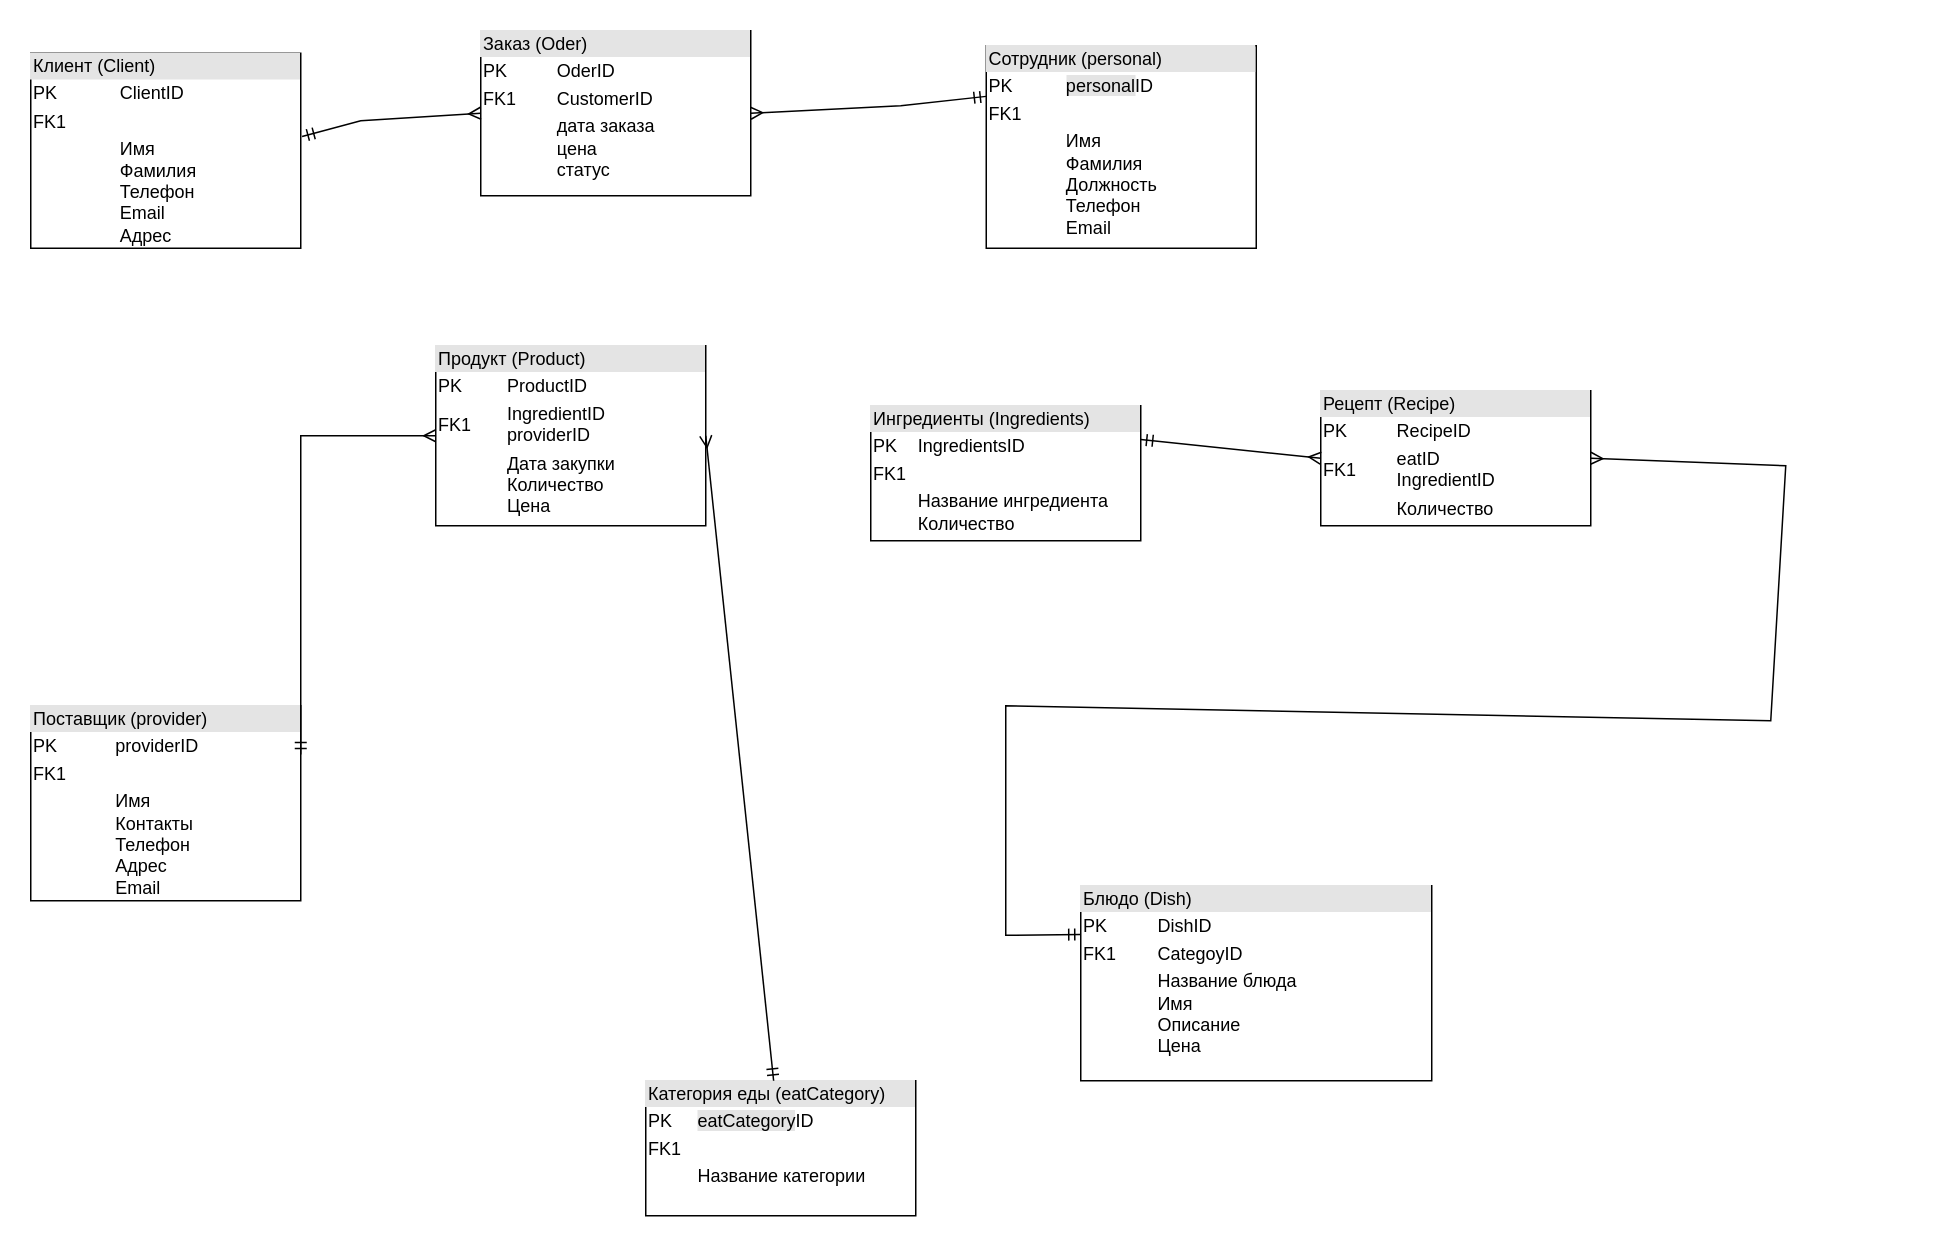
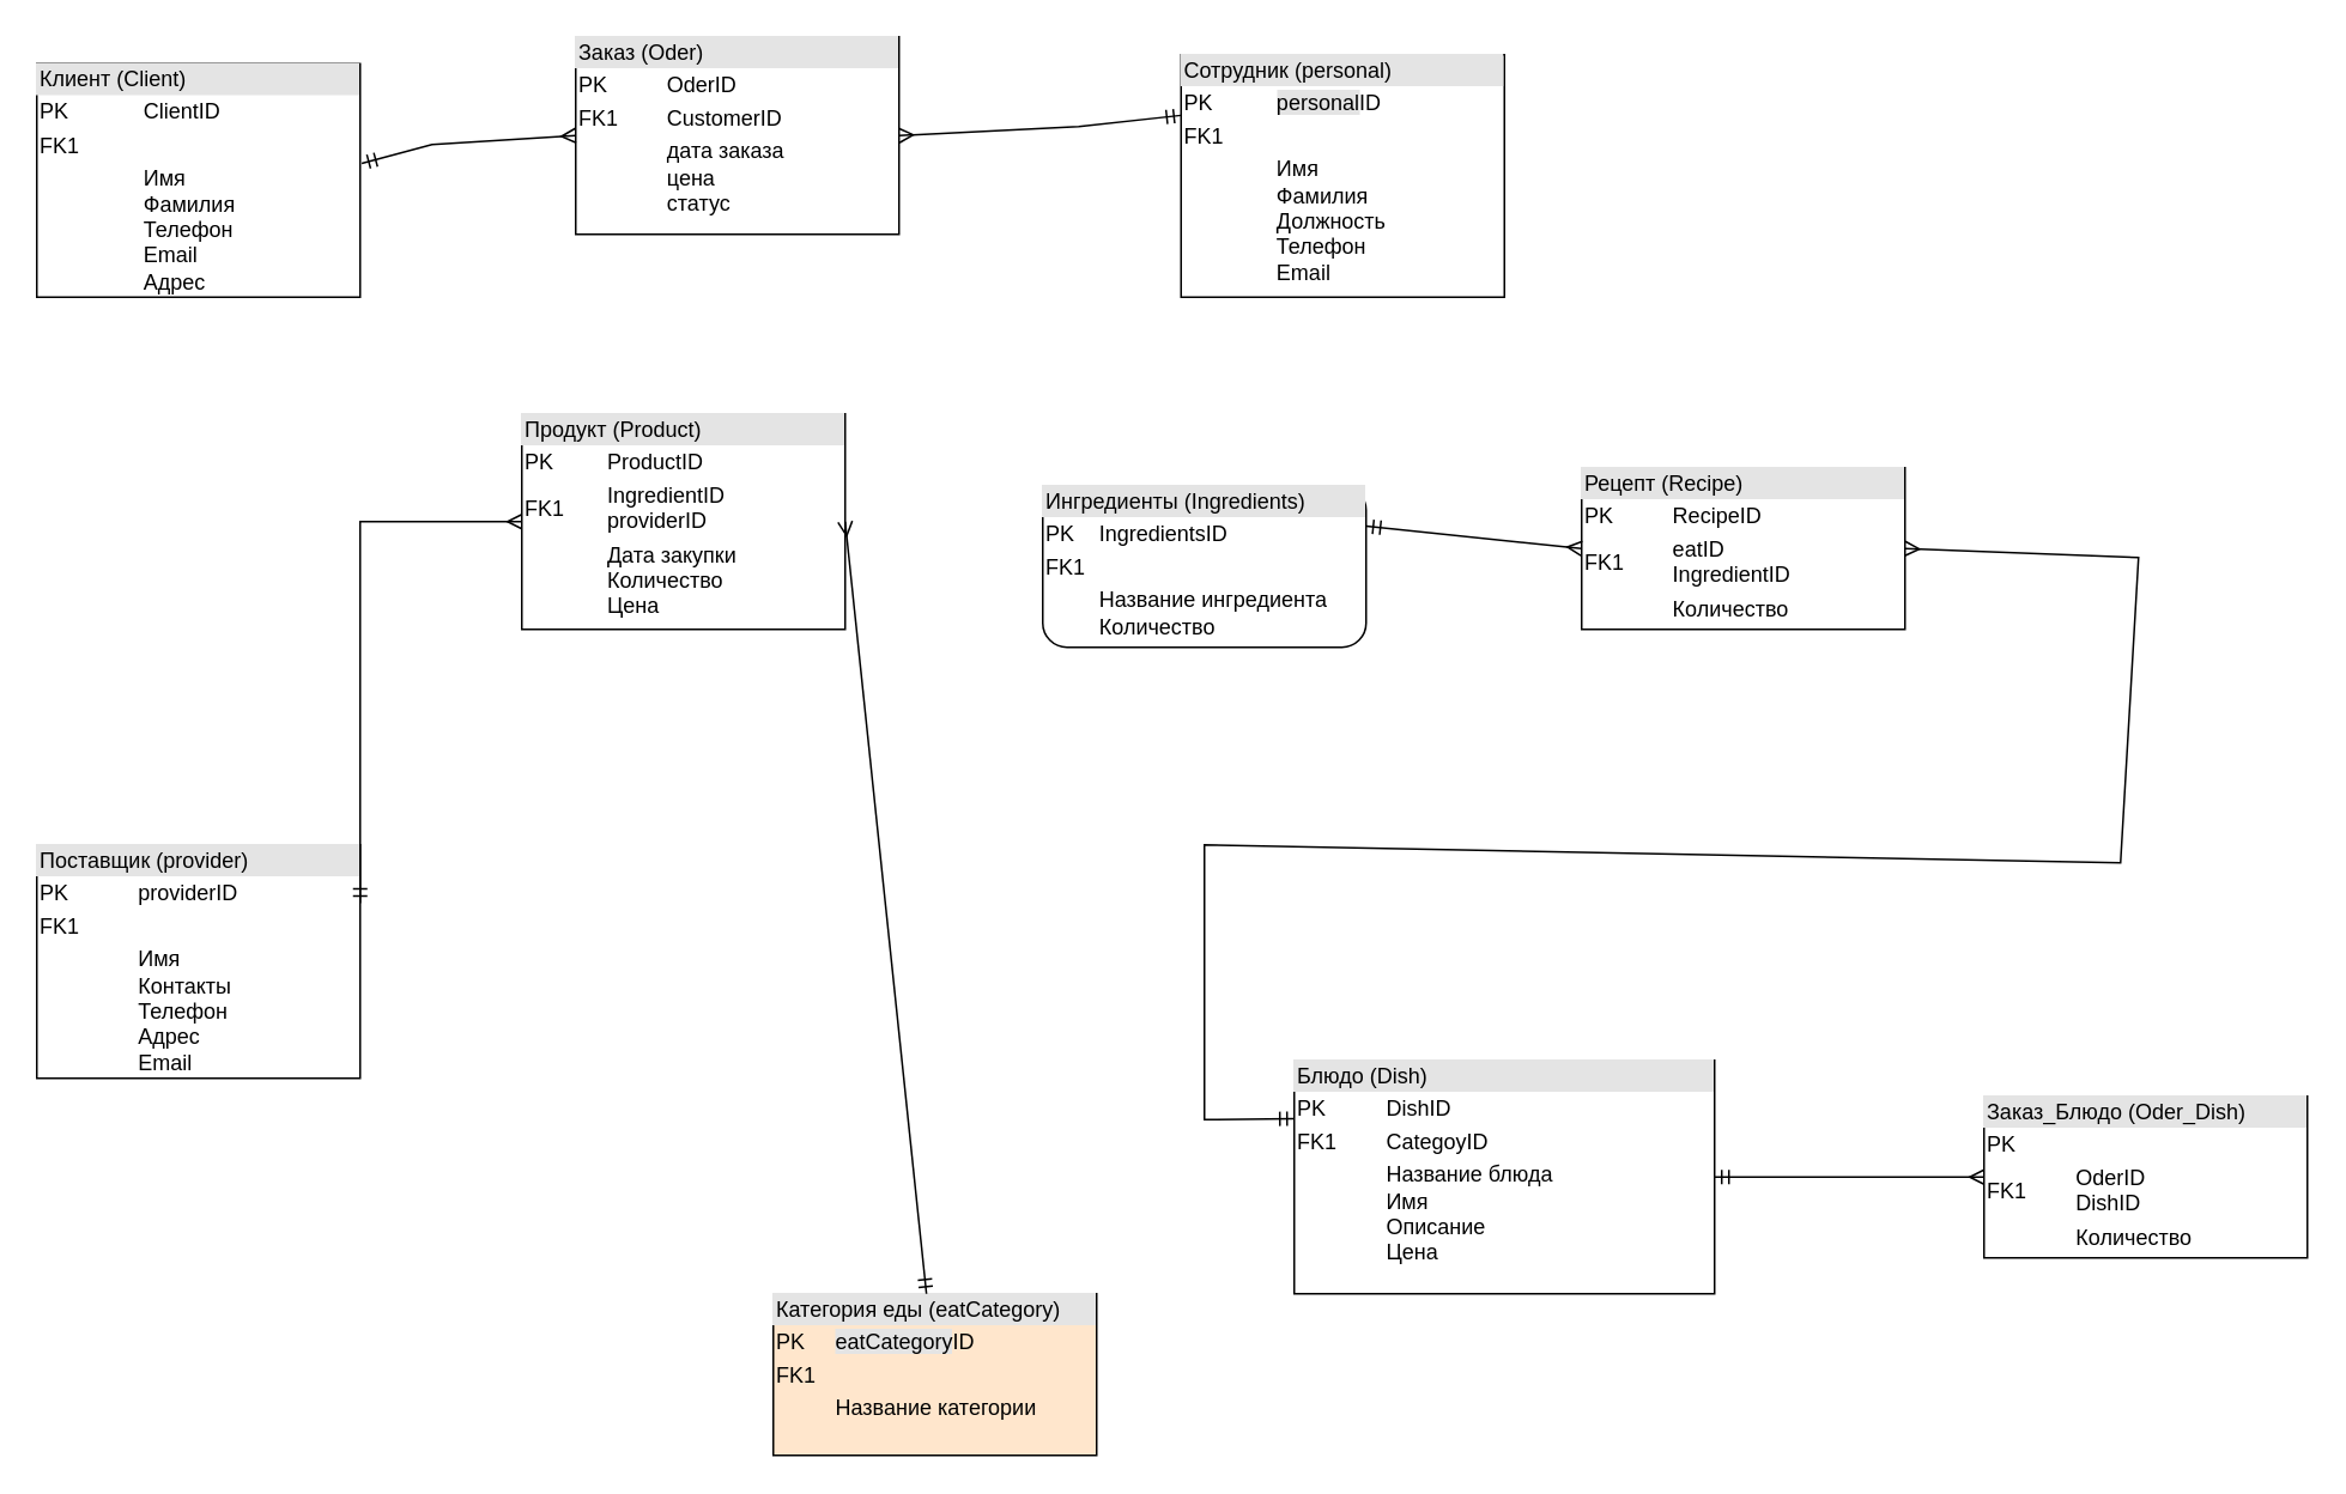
- <mxCell id="6" value="&lt;div style=&quot;box-sizing:border-box;width:100%;background:#e4e4e4;padding:2px;&quot;&gt;Ингредиенты (Ingredients)&lt;/div&gt;&lt;table style=&quot;width:100%;font-size:1em;&quot; cellpadding=&quot;2&quot; cellspacing=&quot;0&quot;&gt;&lt;tbody&gt;&lt;tr&gt;&lt;td&gt;PK&lt;/td&gt;&lt;td&gt;&lt;span style=&quot;background-color: rgb(255, 255, 255);&quot;&gt;&lt;span style=&quot;white-space-collapse: preserve;&quot;&gt;&lt;font style=&quot;font-size: 12px;&quot;&gt;IngredientsID&lt;/font&gt;&lt;/span&gt;&lt;br&gt;&lt;/span&gt;&lt;/td&gt;&lt;/tr&gt;&lt;tr&gt;&lt;td&gt;FK1&lt;/td&gt;&lt;td&gt;&lt;br&gt;&lt;/td&gt;&lt;/tr&gt;&lt;tr&gt;&lt;td&gt;&lt;/td&gt;&lt;td&gt;Название ингредиента&lt;br&gt;Количество&lt;/td&gt;&lt;/tr&gt;&lt;/tbody&gt;&lt;/table&gt;" style="verticalAlign=top;align=left;overflow=fill;html=1;whiteSpace=wrap;" vertex="1" parent="1"><mxGeometry x="580" y="270" width="180" height="90" as="geometry" /></mxCell>
+ <mxCell id="6" value="&lt;div style=&quot;box-sizing:border-box;width:100%;background:#e4e4e4;padding:2px;&quot;&gt;Ингредиенты (Ingredients)&lt;/div&gt;&lt;table style=&quot;width:100%;font-size:1em;&quot; cellpadding=&quot;2&quot; cellspacing=&quot;0&quot;&gt;&lt;tbody&gt;&lt;tr&gt;&lt;td&gt;PK&lt;/td&gt;&lt;td&gt;&lt;span style=&quot;background-color: rgb(255, 255, 255);&quot;&gt;&lt;span style=&quot;white-space-collapse: preserve;&quot;&gt;&lt;font style=&quot;font-size: 12px;&quot;&gt;IngredientsID&lt;/font&gt;&lt;/span&gt;&lt;br&gt;&lt;/span&gt;&lt;/td&gt;&lt;/tr&gt;&lt;tr&gt;&lt;td&gt;FK1&lt;/td&gt;&lt;td&gt;&lt;br&gt;&lt;/td&gt;&lt;/tr&gt;&lt;tr&gt;&lt;td&gt;&lt;/td&gt;&lt;td&gt;Название ингредиента&lt;br&gt;Количество&lt;/td&gt;&lt;/tr&gt;&lt;/tbody&gt;&lt;/table&gt;" style="verticalAlign=top;align=left;overflow=fill;html=1;whiteSpace=wrap;rounded=1;" vertex="1" parent="1"><mxGeometry x="580" y="270" width="180" height="90" as="geometry" /></mxCell>
+ <mxCell id="13" value="" style="endArrow=ERmany;html=1;rounded=0;exitX=1;exitY=0.5;exitDx=0;exitDy=0;entryX=0;entryY=0.5;entryDx=0;entryDy=0;startArrow=ERmandOne;startFill=0;endFill=0;" edge="1" parent="1" source="4" target="11"><mxGeometry width="50" height="50" relative="1" as="geometry"><mxPoint x="1070" y="450" as="sourcePoint" /><mxPoint x="1120" y="400" as="targetPoint" /></mxGeometry></mxCell>
+ <mxCell id="11" value="&lt;div style=&quot;box-sizing:border-box;width:100%;background:#e4e4e4;padding:2px;&quot;&gt;Заказ_Блюдо (Oder_Dish)&lt;/div&gt;&lt;table style=&quot;width:100%;font-size:1em;&quot; cellpadding=&quot;2&quot; cellspacing=&quot;0&quot;&gt;&lt;tbody&gt;&lt;tr&gt;&lt;td&gt;PK&lt;/td&gt;&lt;td&gt;&lt;br&gt;&lt;/td&gt;&lt;/tr&gt;&lt;tr&gt;&lt;td&gt;FK1&lt;/td&gt;&lt;td&gt;OderID&lt;br&gt;DishID&lt;/td&gt;&lt;/tr&gt;&lt;tr&gt;&lt;td&gt;&lt;/td&gt;&lt;td&gt;Количество&lt;/td&gt;&lt;/tr&gt;&lt;/tbody&gt;&lt;/table&gt;" style="verticalAlign=top;align=left;overflow=fill;html=1;whiteSpace=wrap;" vertex="1" parent="1"><mxGeometry x="1104" y="610" width="180" height="90" as="geometry" /></mxCell>
- <mxCell id="5" value="&lt;div style=&quot;box-sizing:border-box;width:100%;background:#e4e4e4;padding:2px;&quot;&gt;Категория еды (eatCategory)&lt;/div&gt;&lt;table style=&quot;width:100%;font-size:1em;&quot; cellpadding=&quot;2&quot; cellspacing=&quot;0&quot;&gt;&lt;tbody&gt;&lt;tr&gt;&lt;td&gt;PK&lt;/td&gt;&lt;td&gt;&lt;span style=&quot;background-color: rgb(228, 228, 228);&quot;&gt;eatCategory&lt;/span&gt;ID&lt;/td&gt;&lt;/tr&gt;&lt;tr&gt;&lt;td&gt;FK1&lt;/td&gt;&lt;td&gt;&lt;br&gt;&lt;/td&gt;&lt;/tr&gt;&lt;tr&gt;&lt;td&gt;&lt;/td&gt;&lt;td&gt;Название категории&lt;/td&gt;&lt;/tr&gt;&lt;/tbody&gt;&lt;/table&gt;" style="verticalAlign=top;align=left;overflow=fill;html=1;whiteSpace=wrap;" vertex="1" parent="1"><mxGeometry x="430" y="720" width="180" height="90" as="geometry" /></mxCell>
+ <mxCell id="5" value="&lt;div style=&quot;box-sizing:border-box;width:100%;background:#e4e4e4;padding:2px;&quot;&gt;Категория еды (eatCategory)&lt;/div&gt;&lt;table style=&quot;width:100%;font-size:1em;&quot; cellpadding=&quot;2&quot; cellspacing=&quot;0&quot;&gt;&lt;tbody&gt;&lt;tr&gt;&lt;td&gt;PK&lt;/td&gt;&lt;td&gt;&lt;span style=&quot;background-color: rgb(228, 228, 228);&quot;&gt;eatCategory&lt;/span&gt;ID&lt;/td&gt;&lt;/tr&gt;&lt;tr&gt;&lt;td&gt;FK1&lt;/td&gt;&lt;td&gt;&lt;br&gt;&lt;/td&gt;&lt;/tr&gt;&lt;tr&gt;&lt;td&gt;&lt;/td&gt;&lt;td&gt;Название категории&lt;/td&gt;&lt;/tr&gt;&lt;/tbody&gt;&lt;/table&gt;" style="verticalAlign=top;align=left;overflow=fill;html=1;whiteSpace=wrap;fillColor=#ffe6cc;" vertex="1" parent="1"><mxGeometry x="430" y="720" width="180" height="90" as="geometry" /></mxCell>
